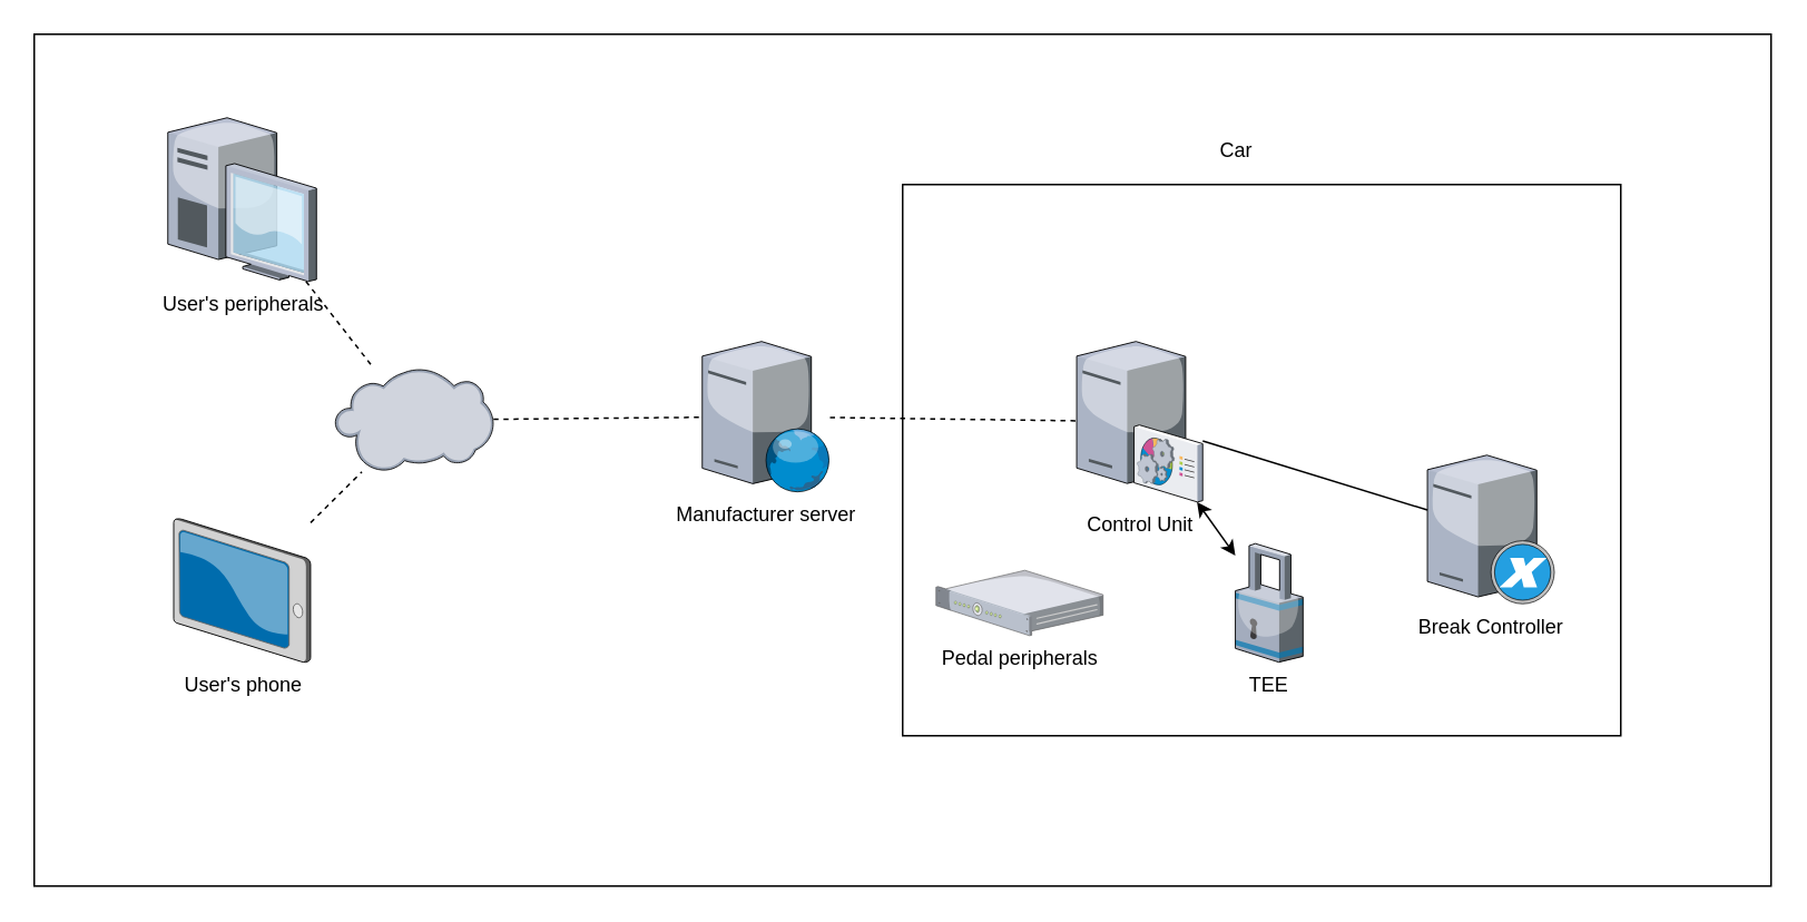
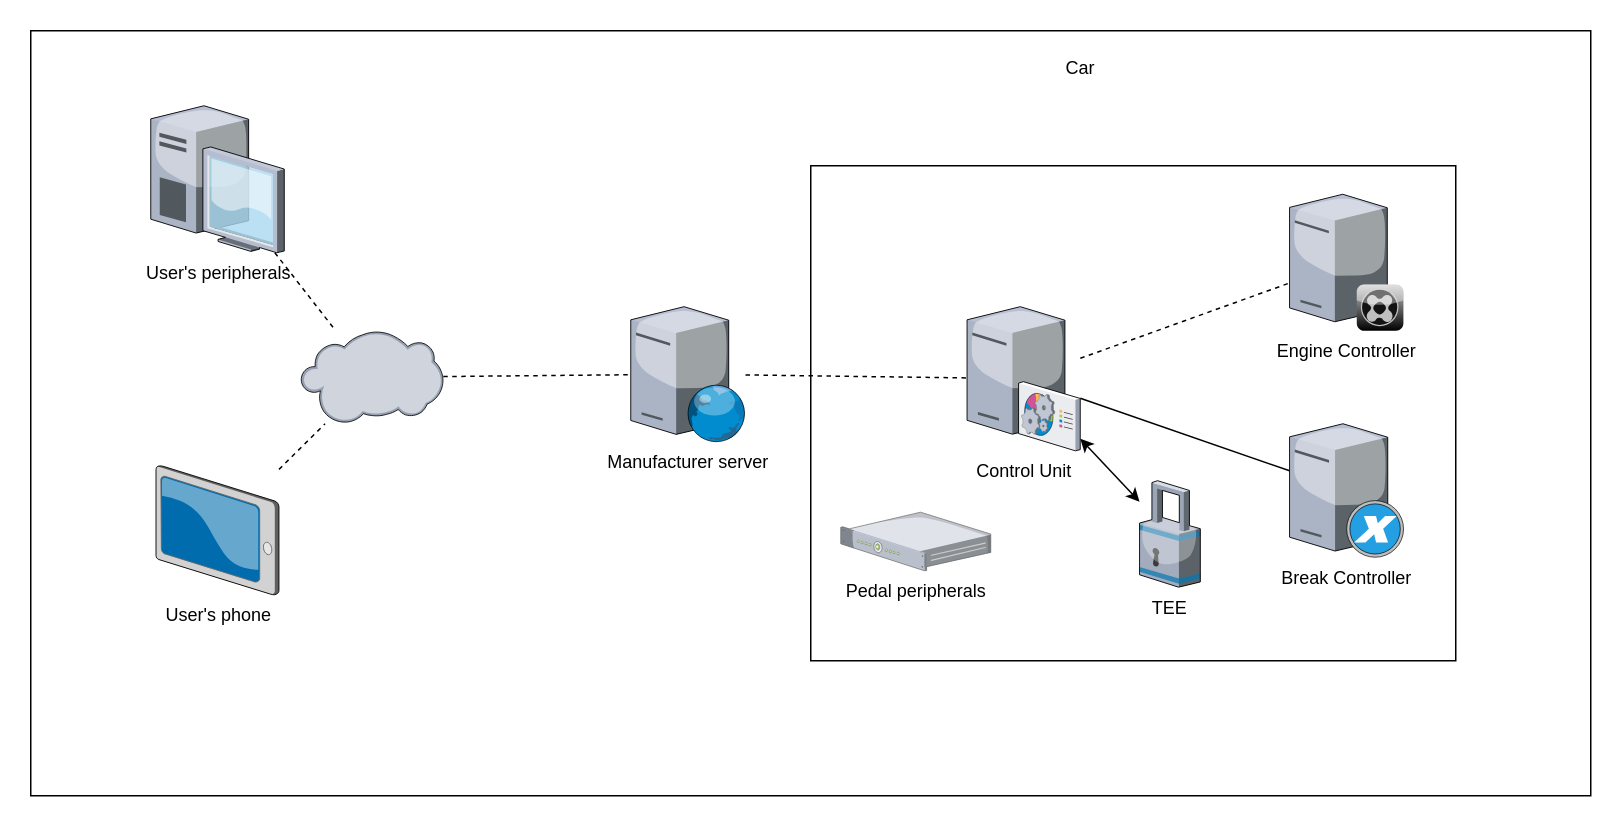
- <mxCell id="19" value="Car" style="text;html=1;strokeColor=none;fillColor=none;align=center;verticalAlign=middle;whiteSpace=wrap;rounded=0;labelBackgroundColor=none;" vertex="1" parent="1"><mxGeometry x="719.7" y="80" width="40" height="20" as="geometry" /></mxCell>
+ <mxCell id="19" value="Car" style="text;html=1;strokeColor=none;fillColor=none;align=center;verticalAlign=middle;whiteSpace=wrap;rounded=0;labelBackgroundColor=none;" vertex="1" parent="1"><mxGeometry x="699.7" y="35" width="40" height="20" as="geometry" /></mxCell>
+ <mxCell id="12" value="Engine Controller" style="verticalLabelPosition=bottom;aspect=fixed;html=1;verticalAlign=top;strokeColor=none;align=center;outlineConnect=0;shape=mxgraph.citrix.xenclient_synchronizer;fillColor=#CCCCCC;gradientColor=#000000;gradientDirection=south;labelBackgroundColor=none;" vertex="1" parent="1"><mxGeometry x="859.2" y="129" width="76" height="91" as="geometry" /></mxCell>
+ <mxCell id="11" value="" style="endArrow=none;dashed=1;html=1;" edge="1" parent="1" source="4" target="12"><mxGeometry width="50" height="50" relative="1" as="geometry"><mxPoint x="869.2" y="230.95" as="sourcePoint" /><mxPoint x="919.2" y="180.95" as="targetPoint" /></mxGeometry></mxCell>
- <mxCell id="13" value="Break Controller&lt;br&gt;" style="verticalLabelPosition=bottom;aspect=fixed;html=1;verticalAlign=top;strokeColor=none;align=center;outlineConnect=0;shape=mxgraph.citrix.xencenter;labelBackgroundColor=none;gradientColor=none;" vertex="1" parent="1"><mxGeometry x="854.2" y="272" width="76" height="89" as="geometry" /></mxCell>
+ <mxCell id="13" value="Break Controller&lt;br&gt;" style="verticalLabelPosition=bottom;aspect=fixed;html=1;verticalAlign=top;strokeColor=none;align=center;outlineConnect=0;shape=mxgraph.citrix.xencenter;labelBackgroundColor=none;gradientColor=none;" vertex="1" parent="1"><mxGeometry x="859.2" y="282" width="76" height="89" as="geometry" /></mxCell>
- <mxCell id="5" value="TEE" style="verticalLabelPosition=bottom;aspect=fixed;html=1;verticalAlign=top;strokeColor=none;align=center;outlineConnect=0;shape=mxgraph.citrix.security;labelBackgroundColor=none;gradientColor=none;" vertex="1" parent="1"><mxGeometry x="739.2" y="324.95" width="40.5" height="71" as="geometry" /></mxCell>
+ <mxCell id="5" value="TEE" style="verticalLabelPosition=bottom;aspect=fixed;html=1;verticalAlign=top;strokeColor=none;align=center;outlineConnect=0;shape=mxgraph.citrix.security;labelBackgroundColor=none;gradientColor=none;" vertex="1" parent="1"><mxGeometry x="759.2" y="319.95" width="40.5" height="71" as="geometry" /></mxCell>
